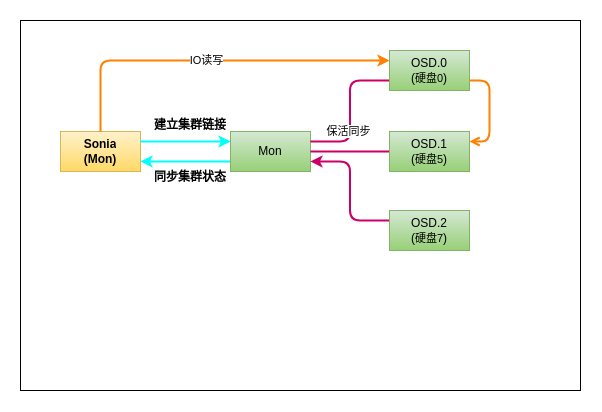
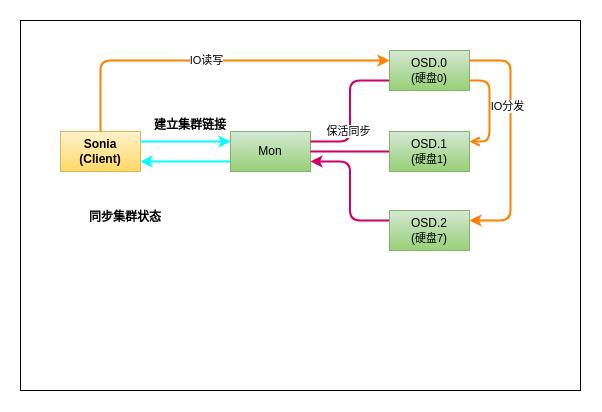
+ <mxCell id="15" style="edgeStyle=orthogonalEdgeStyle;rounded=1;sketch=0;orthogonalLoop=1;jettySize=auto;html=1;exitX=1;exitY=0.25;exitDx=0;exitDy=0;entryX=1;entryY=0.25;entryDx=0;entryDy=0;fontSize=11;strokeColor=#FF8000;strokeWidth=2;" parent="3" source="10" target="14" edge="1"><mxGeometry relative="1" as="geometry"><Array as="points"><mxPoint x="450" y="10" /><mxPoint x="450" y="170" /></Array></mxGeometry></mxCell>
+ <mxCell id="16" value="IO分发" style="edgeLabel;html=1;align=center;verticalAlign=middle;resizable=0;points=[];fontSize=11;" parent="15" vertex="1" connectable="0"><mxGeometry x="-0.29" y="-4" relative="1" as="geometry"><mxPoint as="offset" /></mxGeometry></mxCell>
- <mxCell id="4" value="&lt;b&gt;Sonia&lt;br&gt;(Mon)&lt;/b&gt;" style="text;html=1;strokeColor=#d6b656;fillColor=#fff2cc;align=center;verticalAlign=middle;whiteSpace=wrap;overflow=hidden;gradientColor=#ffd966;" parent="3" vertex="1"><mxGeometry y="81" width="80" height="40" as="geometry" /></mxCell>
+ <mxCell id="4" value="&lt;b&gt;Sonia&lt;br&gt;(Client)&lt;/b&gt;" style="text;html=1;strokeColor=#d6b656;fillColor=#fff2cc;align=center;verticalAlign=middle;whiteSpace=wrap;overflow=hidden;gradientColor=#ffd966;" parent="3" vertex="1"><mxGeometry y="81" width="80" height="40" as="geometry" /></mxCell>
- <mxCell id="18" value="OSD.1&lt;br&gt;(&lt;font style=&quot;font-size: 11px&quot;&gt;硬盘5&lt;/font&gt;)" style="text;html=1;strokeColor=#82b366;fillColor=#d5e8d4;align=center;verticalAlign=middle;whiteSpace=wrap;overflow=hidden;gradientColor=#97d077;" parent="3" vertex="1"><mxGeometry x="329" y="81" width="80" height="40" as="geometry" /></mxCell>
+ <mxCell id="18" value="OSD.1&lt;br&gt;(&lt;font style=&quot;font-size: 11px&quot;&gt;硬盘1&lt;/font&gt;)" style="text;html=1;strokeColor=#82b366;fillColor=#d5e8d4;align=center;verticalAlign=middle;whiteSpace=wrap;overflow=hidden;gradientColor=#97d077;" parent="3" vertex="1"><mxGeometry x="329" y="81" width="80" height="40" as="geometry" /></mxCell>
- <mxCell id="21" value="&lt;b&gt;同步集群状态&lt;/b&gt;" style="text;html=1;strokeColor=none;fillColor=none;align=center;verticalAlign=middle;whiteSpace=wrap;rounded=0;" parent="3" vertex="1"><mxGeometry x="90" y="112" width="80" height="30" as="geometry" /></mxCell>
+ <mxCell id="21" value="&lt;b&gt;同步集群状态&lt;/b&gt;" style="text;html=1;strokeColor=none;fillColor=none;align=center;verticalAlign=middle;whiteSpace=wrap;rounded=0;" parent="3" vertex="1"><mxGeometry x="25" y="152" width="80" height="30" as="geometry" /></mxCell>
